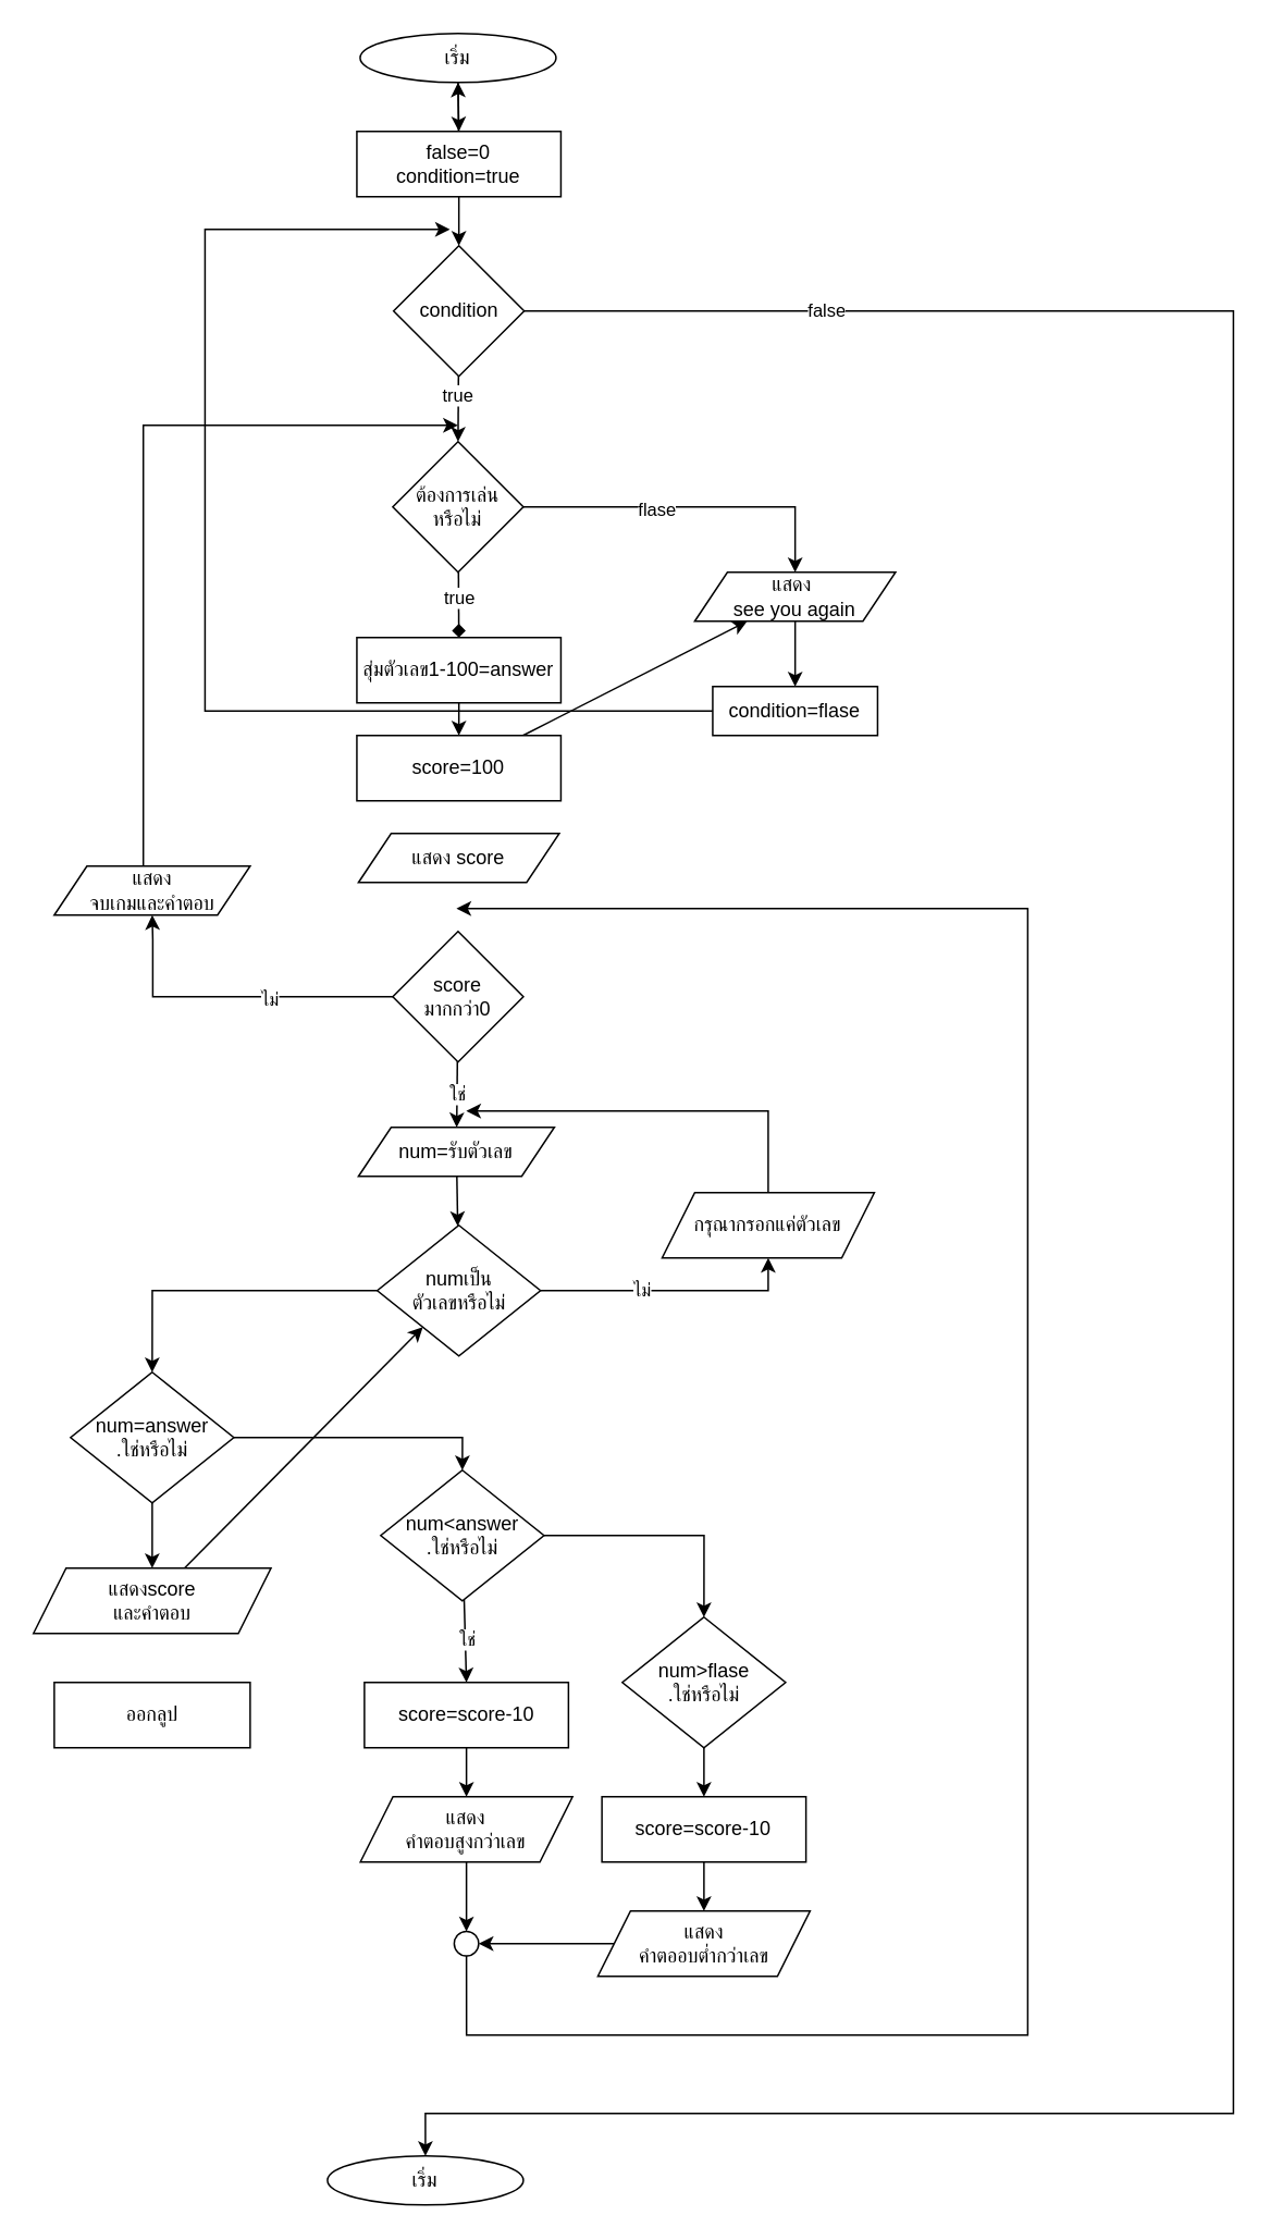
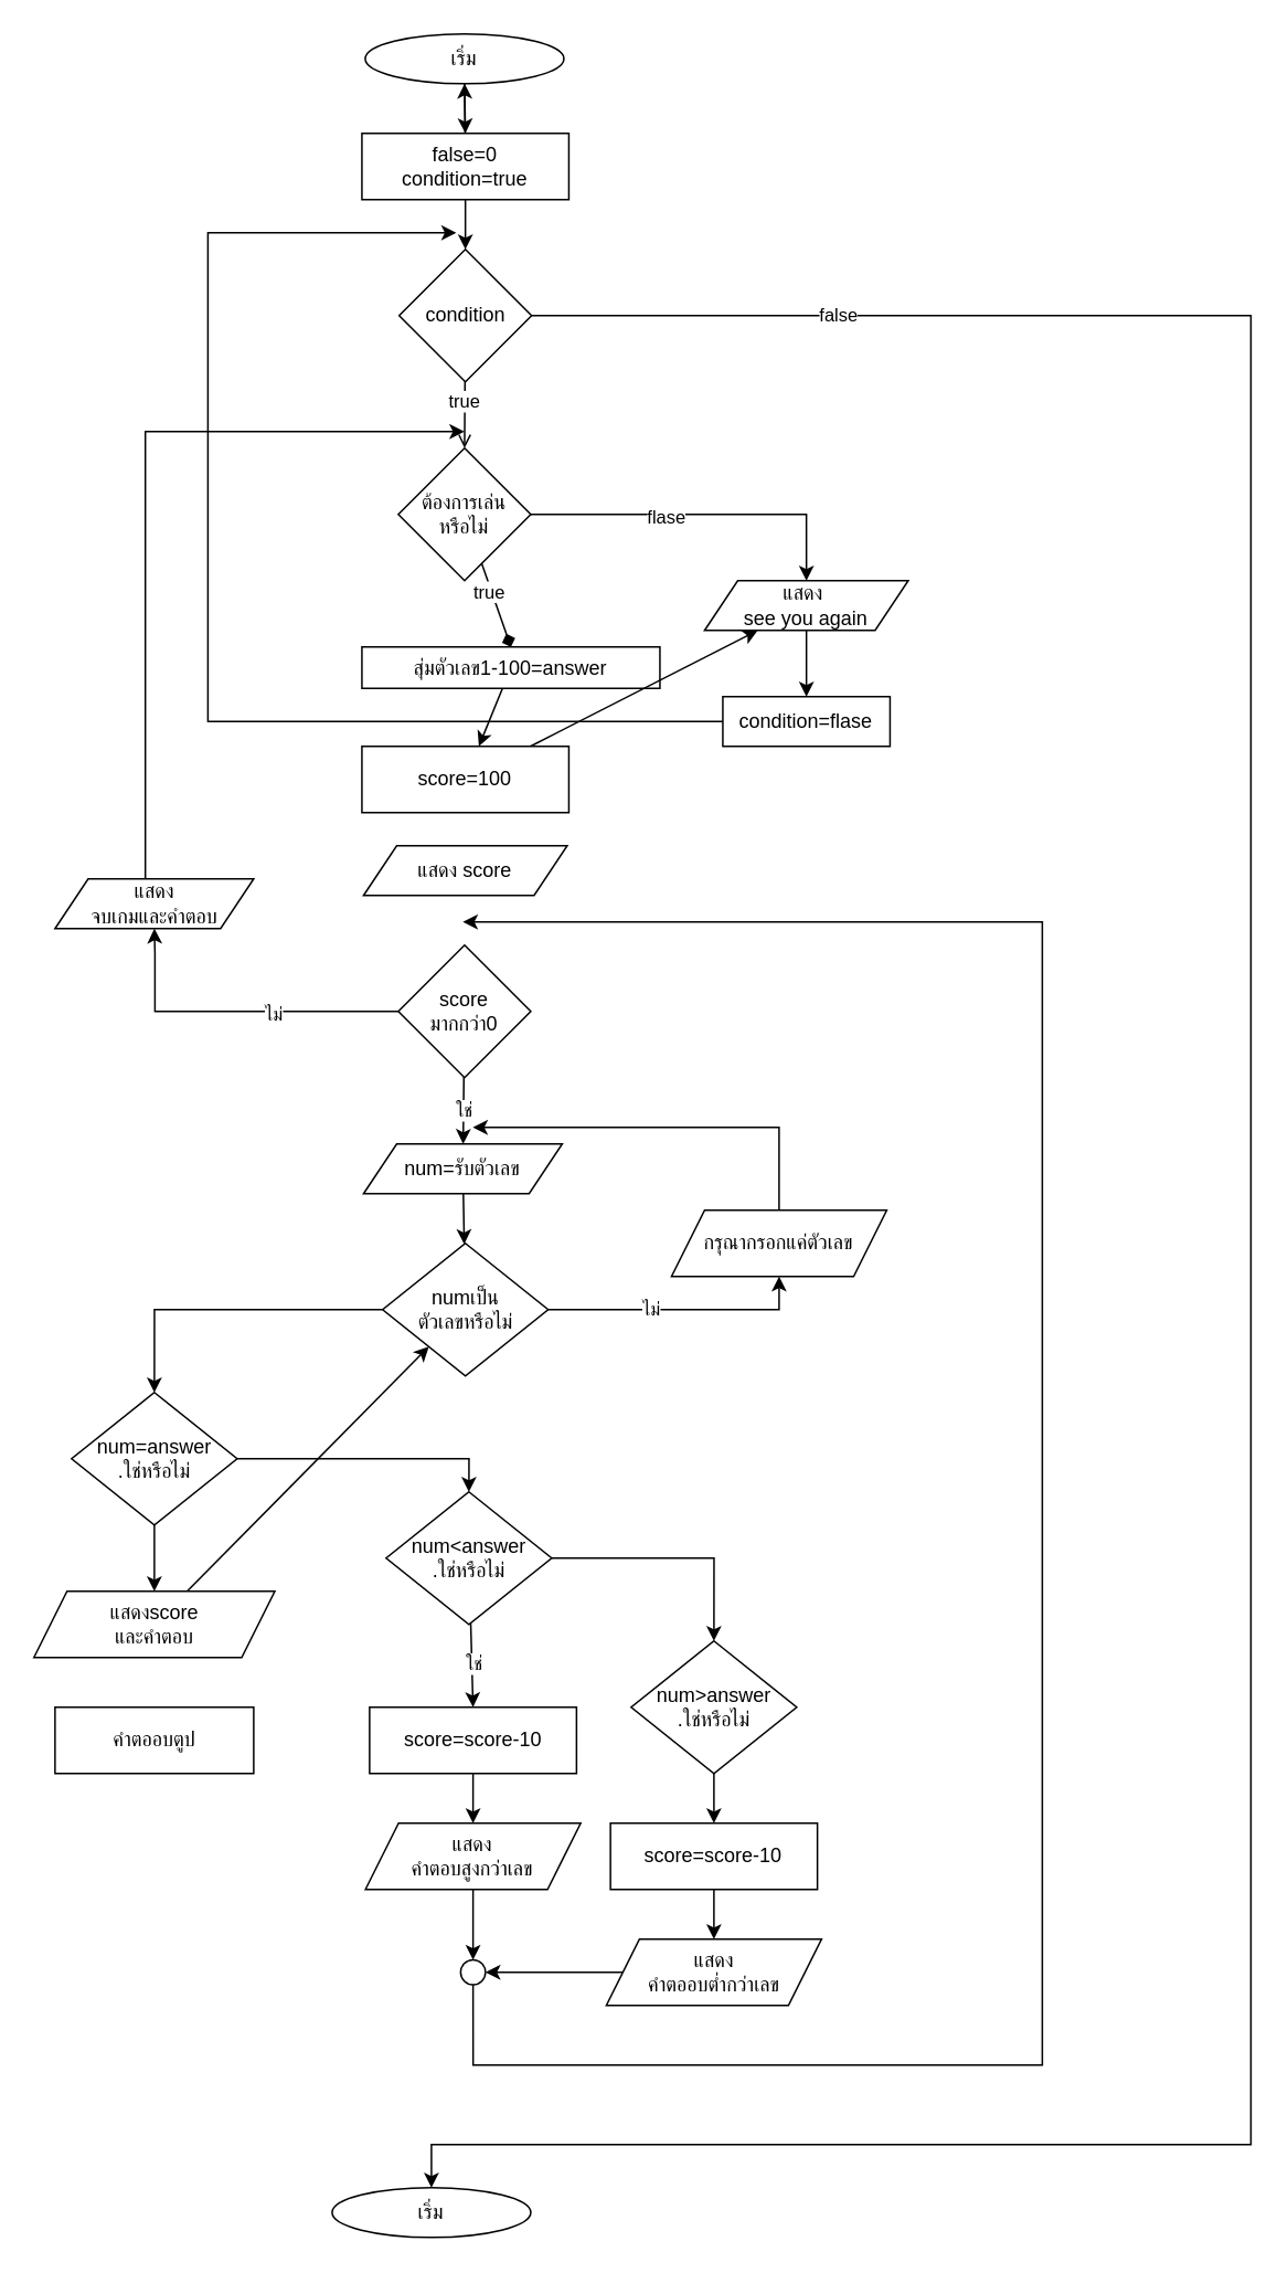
- <mxCell id="10" value="" style="edgeStyle=none;html=1;entryX=0.5;entryY=0;entryDx=0;entryDy=0;" parent="1" source="12" target="17" edge="1"><mxGeometry relative="1" as="geometry"><mxPoint x="280.12" y="270" as="targetPoint" /></mxGeometry></mxCell>
+ <mxCell id="10" value="" style="edgeStyle=none;html=1;entryX=0.5;entryY=0;entryDx=0;entryDy=0;endArrow=open;" parent="1" source="12" target="17" edge="1"><mxGeometry relative="1" as="geometry"><mxPoint x="280.12" y="270" as="targetPoint" /></mxGeometry></mxCell>
- <mxCell id="19" value="สุ่มตัวเลข1-100=answer" style="whiteSpace=wrap;html=1;" parent="1" vertex="1"><mxGeometry x="218.12" y="390" width="125" height="40" as="geometry" /></mxCell>
+ <mxCell id="19" value="สุ่มตัวเลข1-100=answer" style="whiteSpace=wrap;html=1;" parent="1" vertex="1"><mxGeometry x="218.12" y="390" width="180" height="25" as="geometry" /></mxCell>
- <mxCell id="48" value="num&amp;gt;flase&lt;div&gt;.ใช่หรือไม่&lt;/div&gt;" style="rhombus;whiteSpace=wrap;html=1;" parent="1" vertex="1"><mxGeometry x="380.75" y="990" width="100" height="80" as="geometry" /></mxCell>
+ <mxCell id="48" value="num&amp;gt;answer&lt;div&gt;.ใช่หรือไม่&lt;/div&gt;" style="rhombus;whiteSpace=wrap;html=1;" parent="1" vertex="1"><mxGeometry x="380.75" y="990" width="100" height="80" as="geometry" /></mxCell>
- <mxCell id="60" value="ออกลูป" style="whiteSpace=wrap;html=1;" parent="1" vertex="1"><mxGeometry x="32.75" y="1030" width="120" height="40" as="geometry" /></mxCell>
+ <mxCell id="60" value="คำตออบตูป" style="whiteSpace=wrap;html=1;" parent="1" vertex="1"><mxGeometry x="32.75" y="1030" width="120" height="40" as="geometry" /></mxCell>
